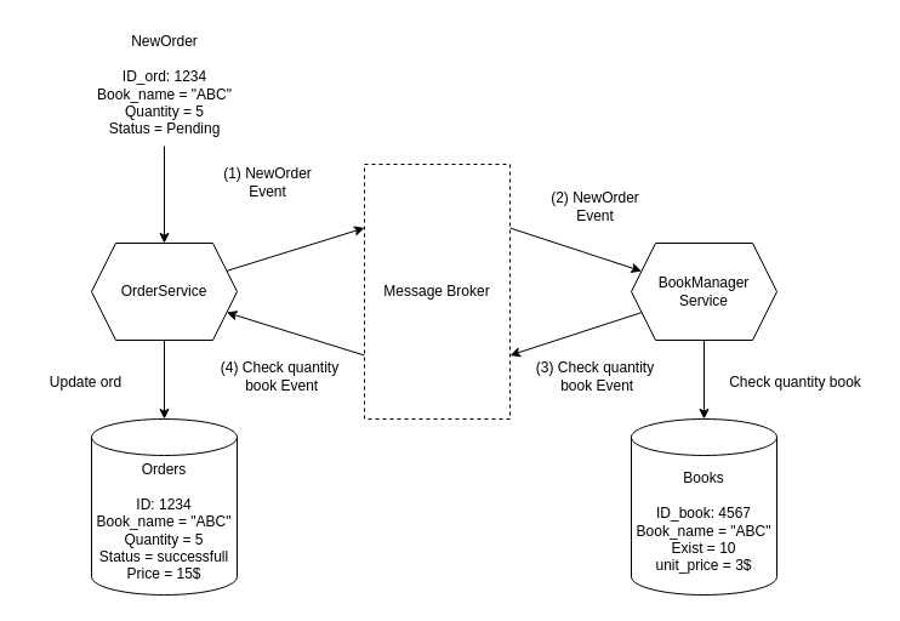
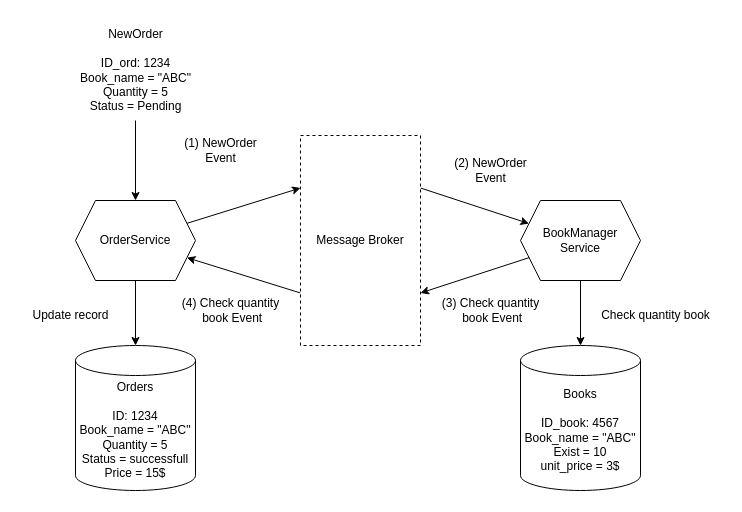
- <mxCell id="20" value="Update ord" style="text;html=1;align=center;verticalAlign=middle;resizable=0;points=[];autosize=1;strokeColor=none;fillColor=none;" vertex="1" parent="1"><mxGeometry x="20" y="300" width="100" height="30" as="geometry" /></mxCell>
+ <mxCell id="20" value="Update record" style="text;html=1;align=center;verticalAlign=middle;resizable=0;points=[];autosize=1;strokeColor=none;fillColor=none;" vertex="1" parent="1"><mxGeometry x="20" y="300" width="100" height="30" as="geometry" /></mxCell>
